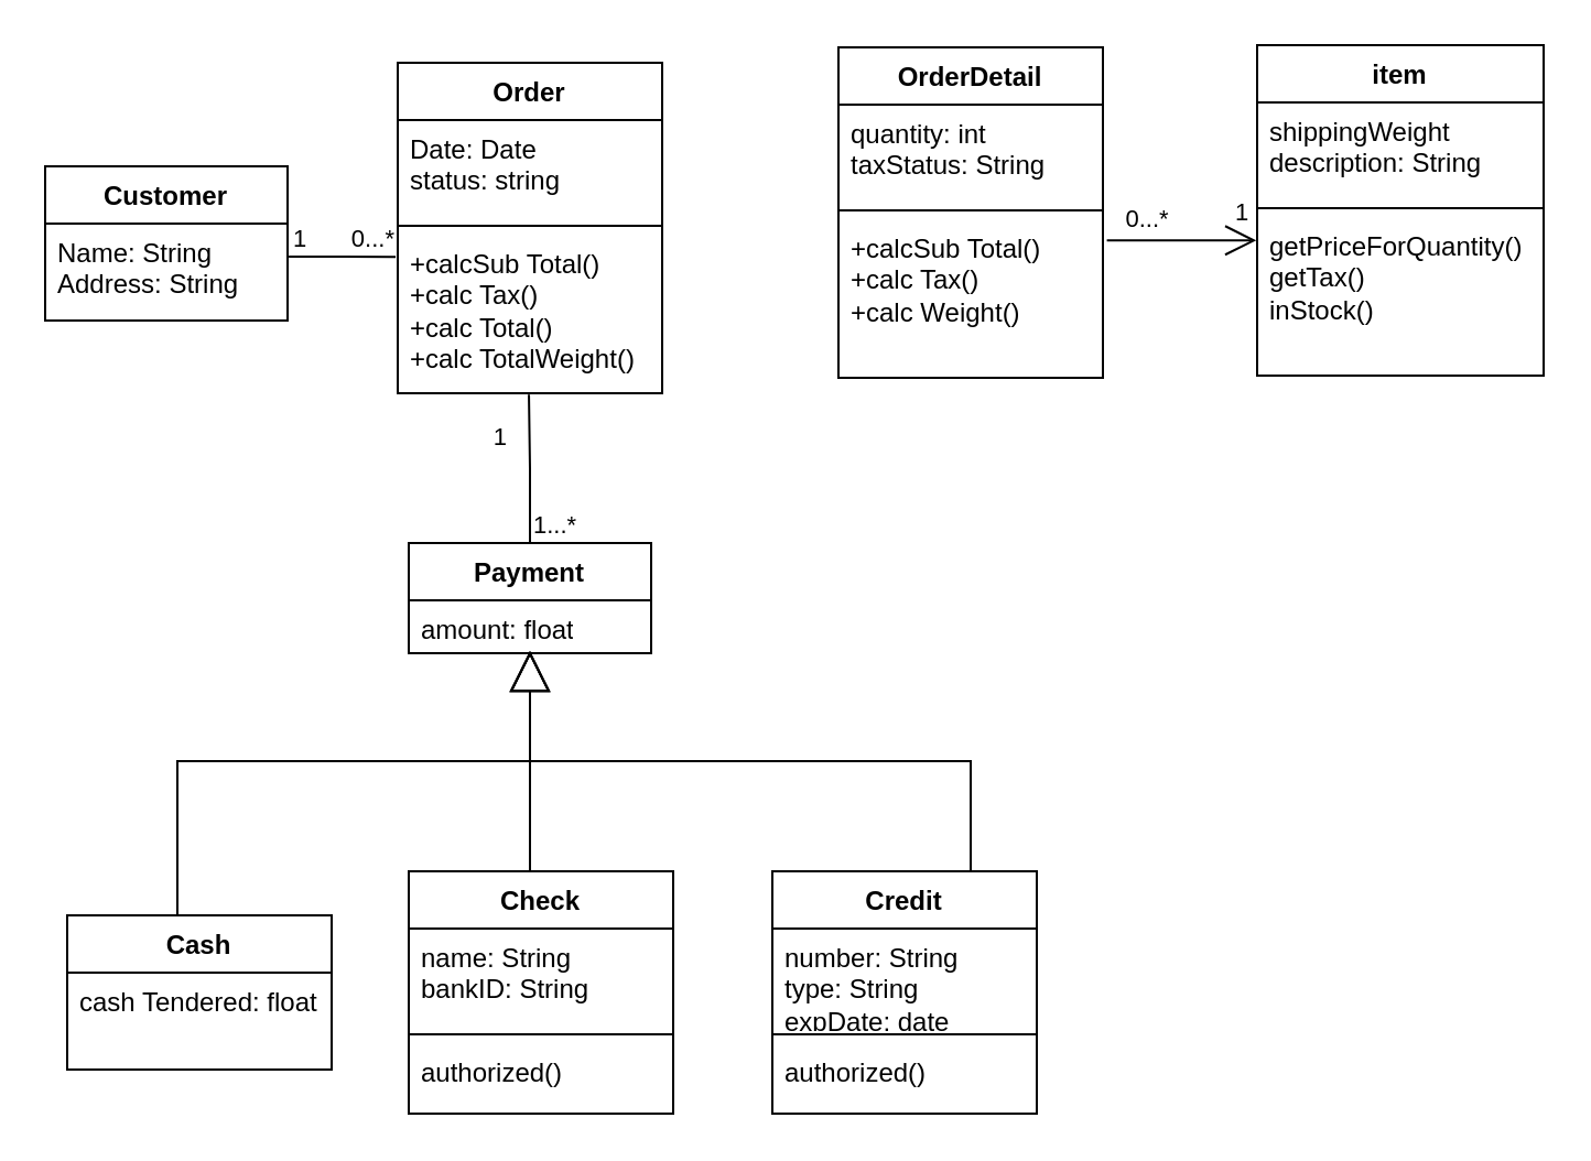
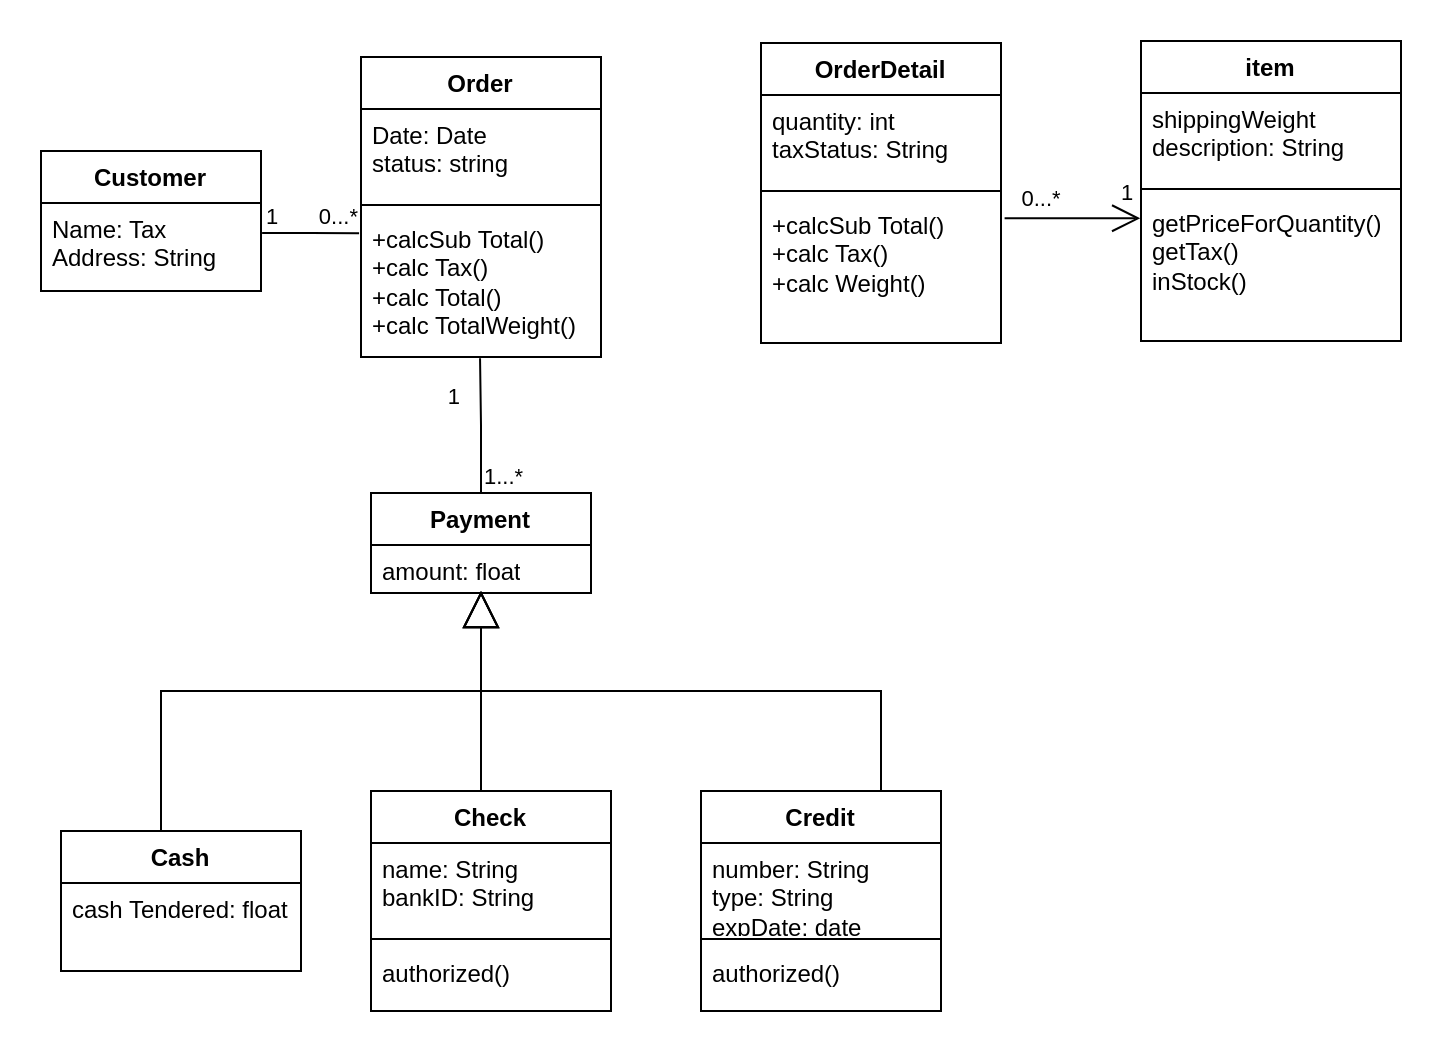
- <mxCell id="3" value="Name: String&lt;div&gt;Address: String&lt;/div&gt;" style="text;strokeColor=none;fillColor=none;align=left;verticalAlign=top;spacingLeft=4;spacingRight=4;overflow=hidden;rotatable=0;points=[[0,0.5],[1,0.5]];portConstraint=eastwest;whiteSpace=wrap;html=1;" vertex="1" parent="2"><mxGeometry y="26" width="110" height="44" as="geometry" /></mxCell>
+ <mxCell id="3" value="Name: Tax&lt;div&gt;Address: String&lt;/div&gt;" style="text;strokeColor=none;fillColor=none;align=left;verticalAlign=top;spacingLeft=4;spacingRight=4;overflow=hidden;rotatable=0;points=[[0,0.5],[1,0.5]];portConstraint=eastwest;whiteSpace=wrap;html=1;" vertex="1" parent="2"><mxGeometry y="26" width="110" height="44" as="geometry" /></mxCell>
